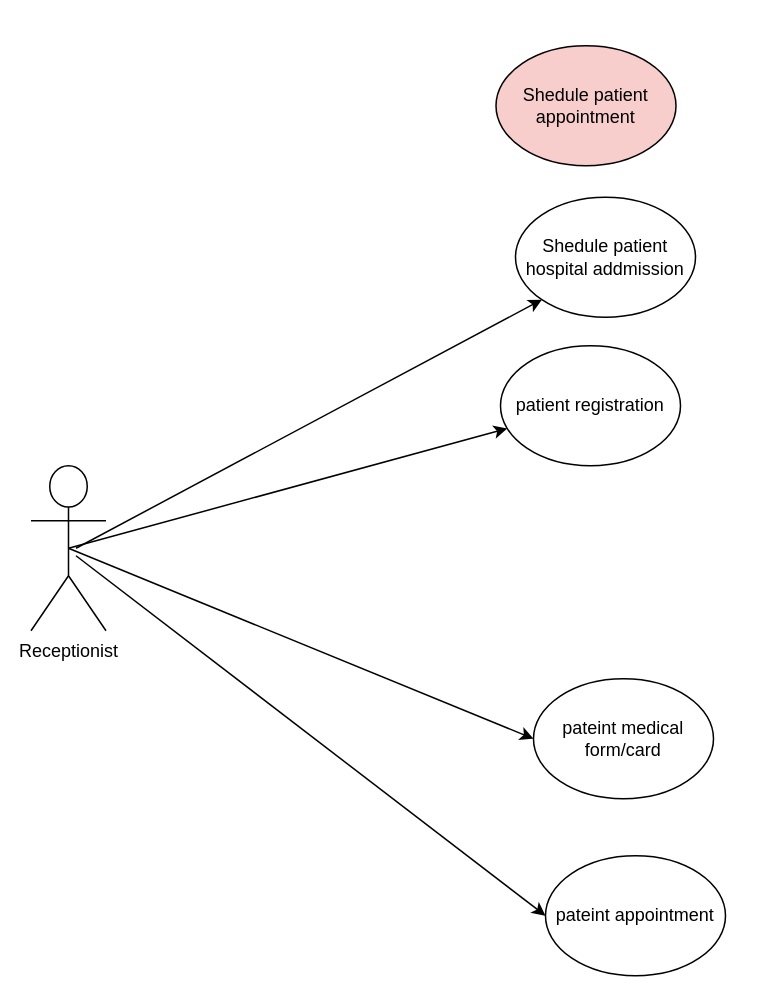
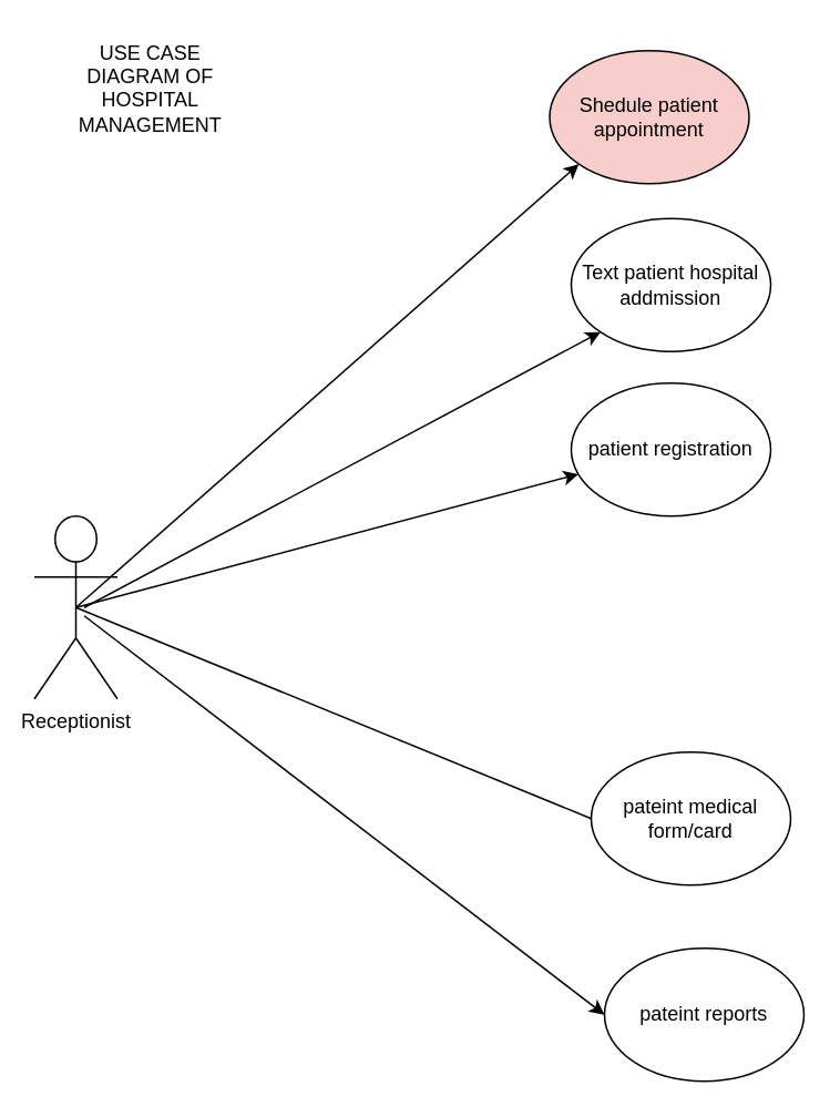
+ <mxCell id="14" value="USE CASE DIAGRAM OF HOSPITAL MANAGEMENT&lt;br&gt;&lt;br&gt;" style="text;html=1;strokeColor=none;fillColor=none;align=center;verticalAlign=middle;whiteSpace=wrap;rounded=0;" vertex="1" parent="1"><mxGeometry x="50" y="20" width="80" height="80" as="geometry" /></mxCell>
- <mxCell id="6" value="Shedule patient hospital addmission" style="ellipse;whiteSpace=wrap;html=1;" vertex="1" parent="1"><mxGeometry x="343" y="131" width="120" height="80" as="geometry" /></mxCell>
+ <mxCell id="6" value="Text patient hospital addmission" style="ellipse;whiteSpace=wrap;html=1;" vertex="1" parent="1"><mxGeometry x="343" y="131" width="120" height="80" as="geometry" /></mxCell>
+ <mxCell id="13" value="" style="endArrow=classic;html=1;exitX=0.5;exitY=0.5;exitDx=0;exitDy=0;exitPerimeter=0;entryX=0;entryY=1;entryDx=0;entryDy=0;" edge="1" parent="1" source="2" target="3"><mxGeometry width="50" height="50" relative="1" as="geometry"><mxPoint x="125" y="375" as="sourcePoint" /><mxPoint x="371" y="209" as="targetPoint" /></mxGeometry></mxCell>
- <mxCell id="4" value="patient registration" style="ellipse;whiteSpace=wrap;html=1;" vertex="1" parent="1"><mxGeometry x="333" y="230" width="120" height="80" as="geometry" /></mxCell>
+ <mxCell id="4" value="patient registration" style="ellipse;whiteSpace=wrap;html=1;" vertex="1" parent="1"><mxGeometry x="343" y="230" width="120" height="80" as="geometry" /></mxCell>
- <mxCell id="10" value="" style="endArrow=classic;html=1;entryX=0;entryY=0.5;entryDx=0;entryDy=0;exitX=0.5;exitY=0.5;exitDx=0;exitDy=0;exitPerimeter=0;" edge="1" parent="1" source="2" target="7"><mxGeometry width="50" height="50" relative="1" as="geometry"><mxPoint x="50" y="370" as="sourcePoint" /><mxPoint x="373" y="620" as="targetPoint" /></mxGeometry></mxCell>
+ <mxCell id="10" value="" style="endArrow=none;html=1;entryX=0;entryY=0.5;entryDx=0;entryDy=0;exitX=0.5;exitY=0.5;exitDx=0;exitDy=0;exitPerimeter=0;" edge="1" parent="1" source="2" target="7"><mxGeometry width="50" height="50" relative="1" as="geometry"><mxPoint x="50" y="370" as="sourcePoint" /><mxPoint x="373" y="620" as="targetPoint" /></mxGeometry></mxCell>
- <mxCell id="8" value="pateint appointment" style="ellipse;whiteSpace=wrap;html=1;" vertex="1" parent="1"><mxGeometry x="363" y="570" width="120" height="80" as="geometry" /></mxCell>
+ <mxCell id="8" value="pateint reports" style="ellipse;whiteSpace=wrap;html=1;" vertex="1" parent="1"><mxGeometry x="363" y="570" width="120" height="80" as="geometry" /></mxCell>
